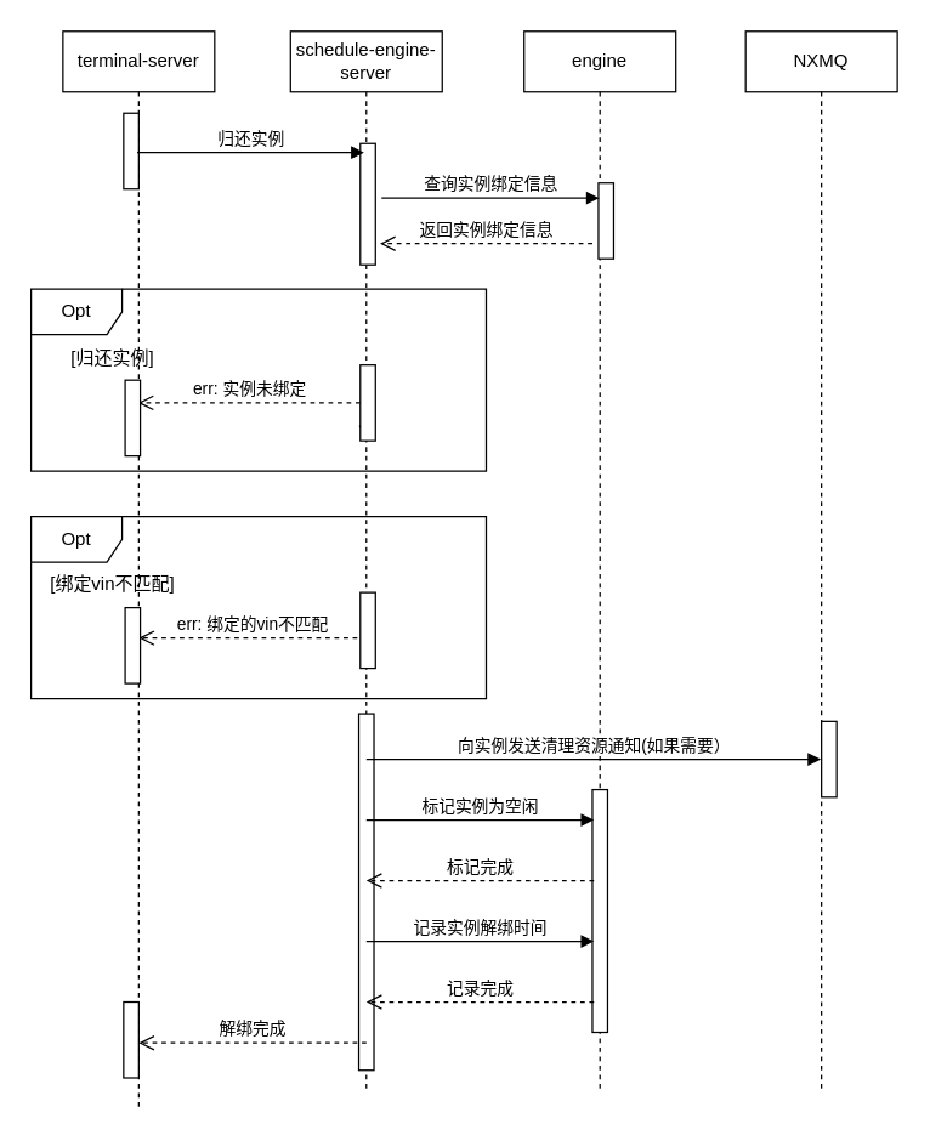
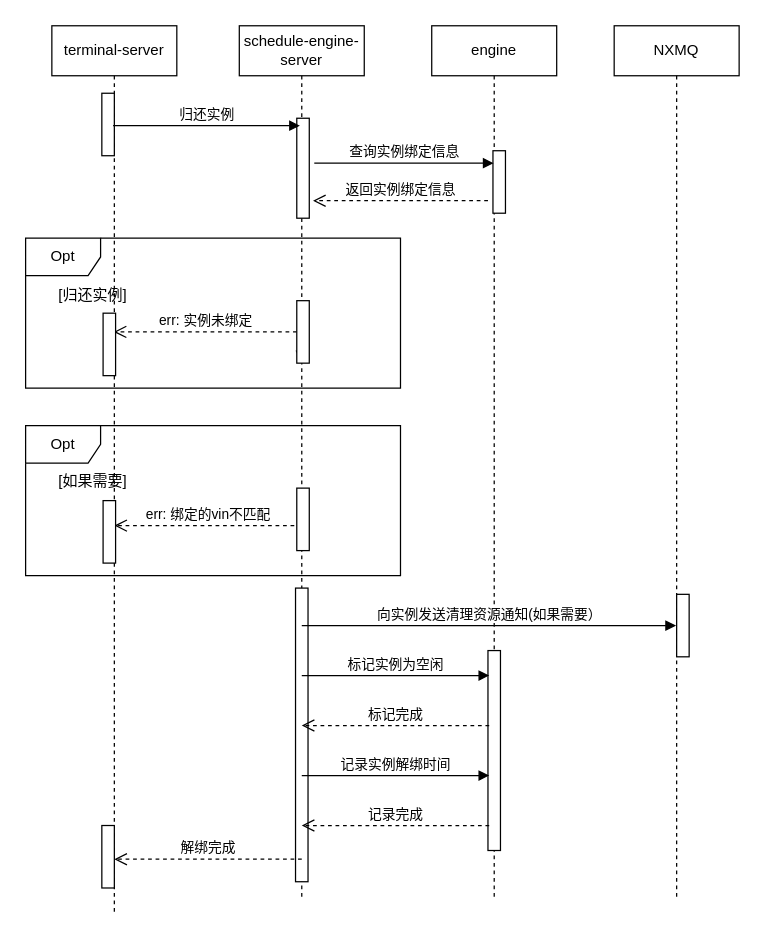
- <mxCell id="20" value="[绑定vin不匹配]" style="text;html=1;strokeColor=none;fillColor=none;align=center;verticalAlign=middle;whiteSpace=wrap;rounded=0;" vertex="1" parent="1"><mxGeometry x="27" y="370" width="94" height="30" as="geometry" /></mxCell>
+ <mxCell id="20" value="[如果需要]" style="text;html=1;strokeColor=none;fillColor=none;align=center;verticalAlign=middle;whiteSpace=wrap;rounded=0;" vertex="1" parent="1"><mxGeometry x="27" y="370" width="94" height="30" as="geometry" /></mxCell>
